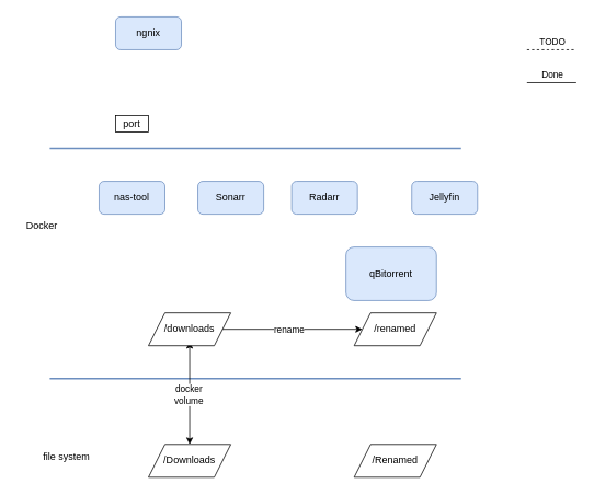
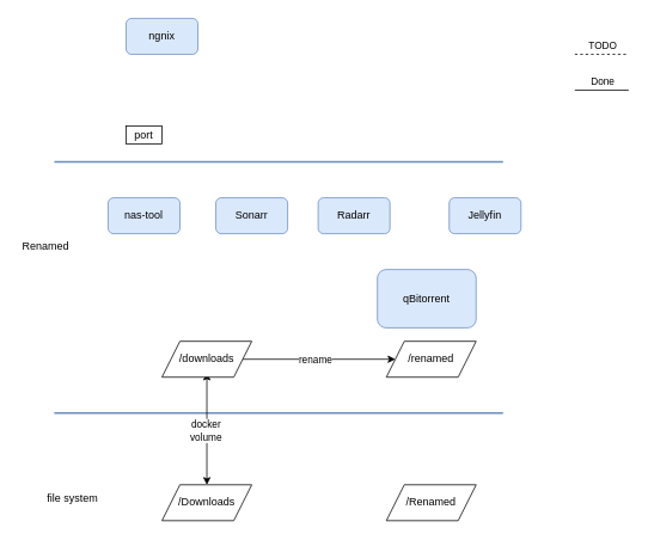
- <mxCell id="6" value="Docker" style="text;html=1;align=center;verticalAlign=middle;resizable=0;points=[];autosize=1;strokeColor=none;fillColor=none;" vertex="1" parent="1"><mxGeometry y="260" width="60" height="30" as="geometry" x="20" /></mxCell>
+ <mxCell id="6" value="Renamed" style="text;html=1;align=center;verticalAlign=middle;resizable=0;points=[];autosize=1;strokeColor=none;fillColor=none;" vertex="1" parent="1"><mxGeometry y="260" width="60" height="30" as="geometry" x="20" /></mxCell>
